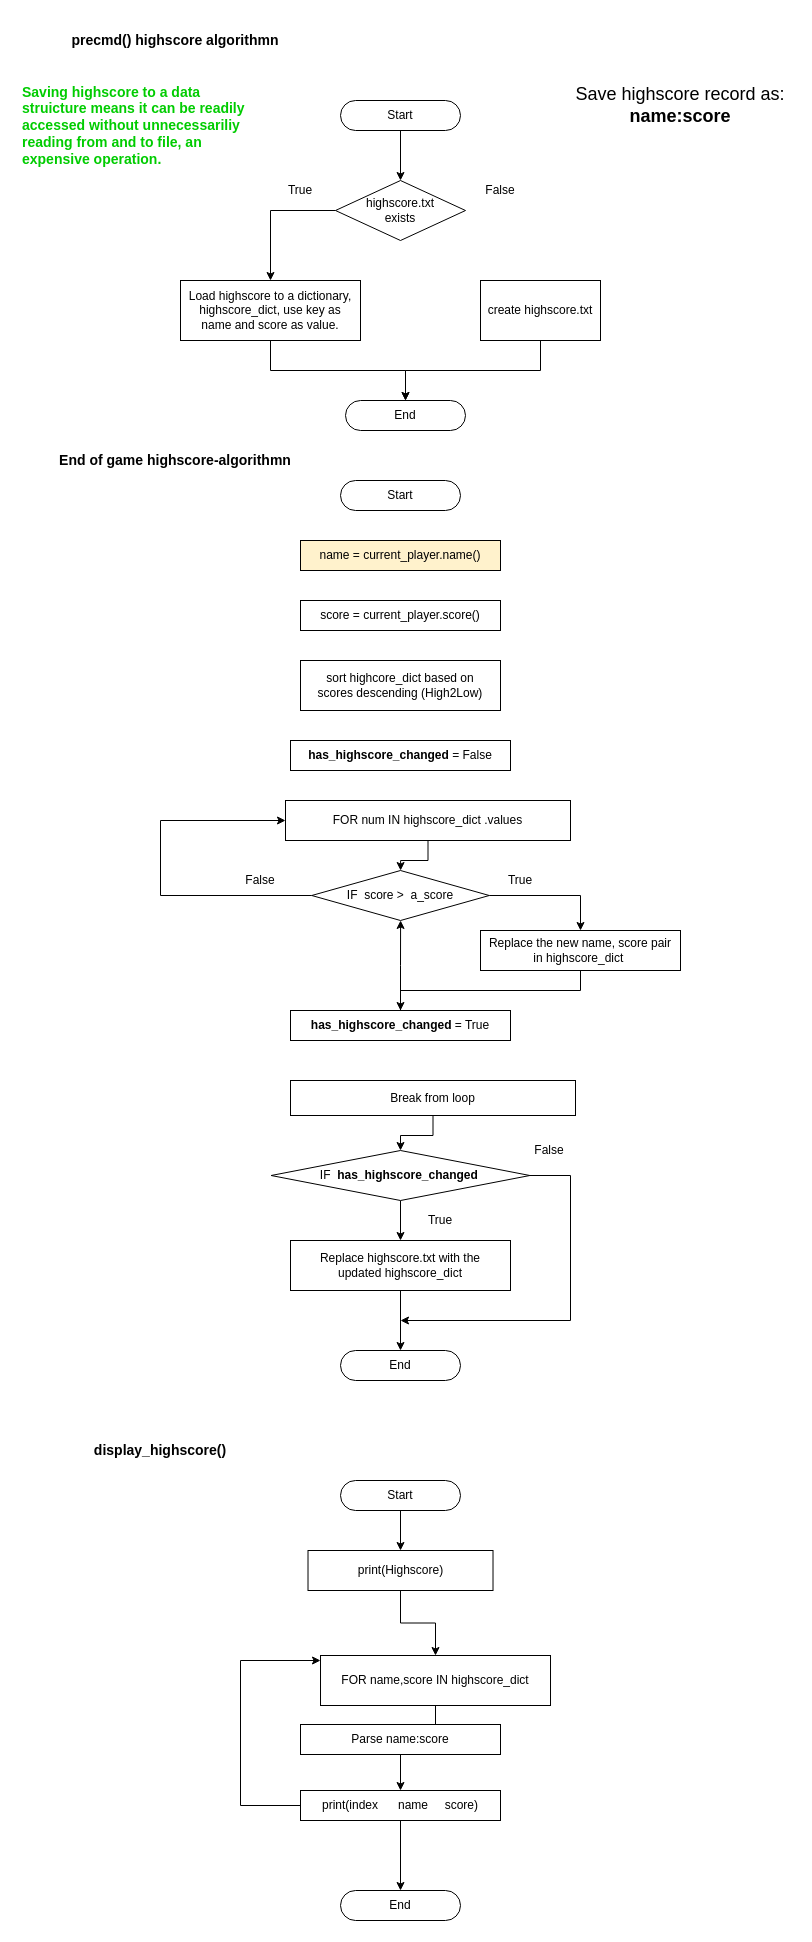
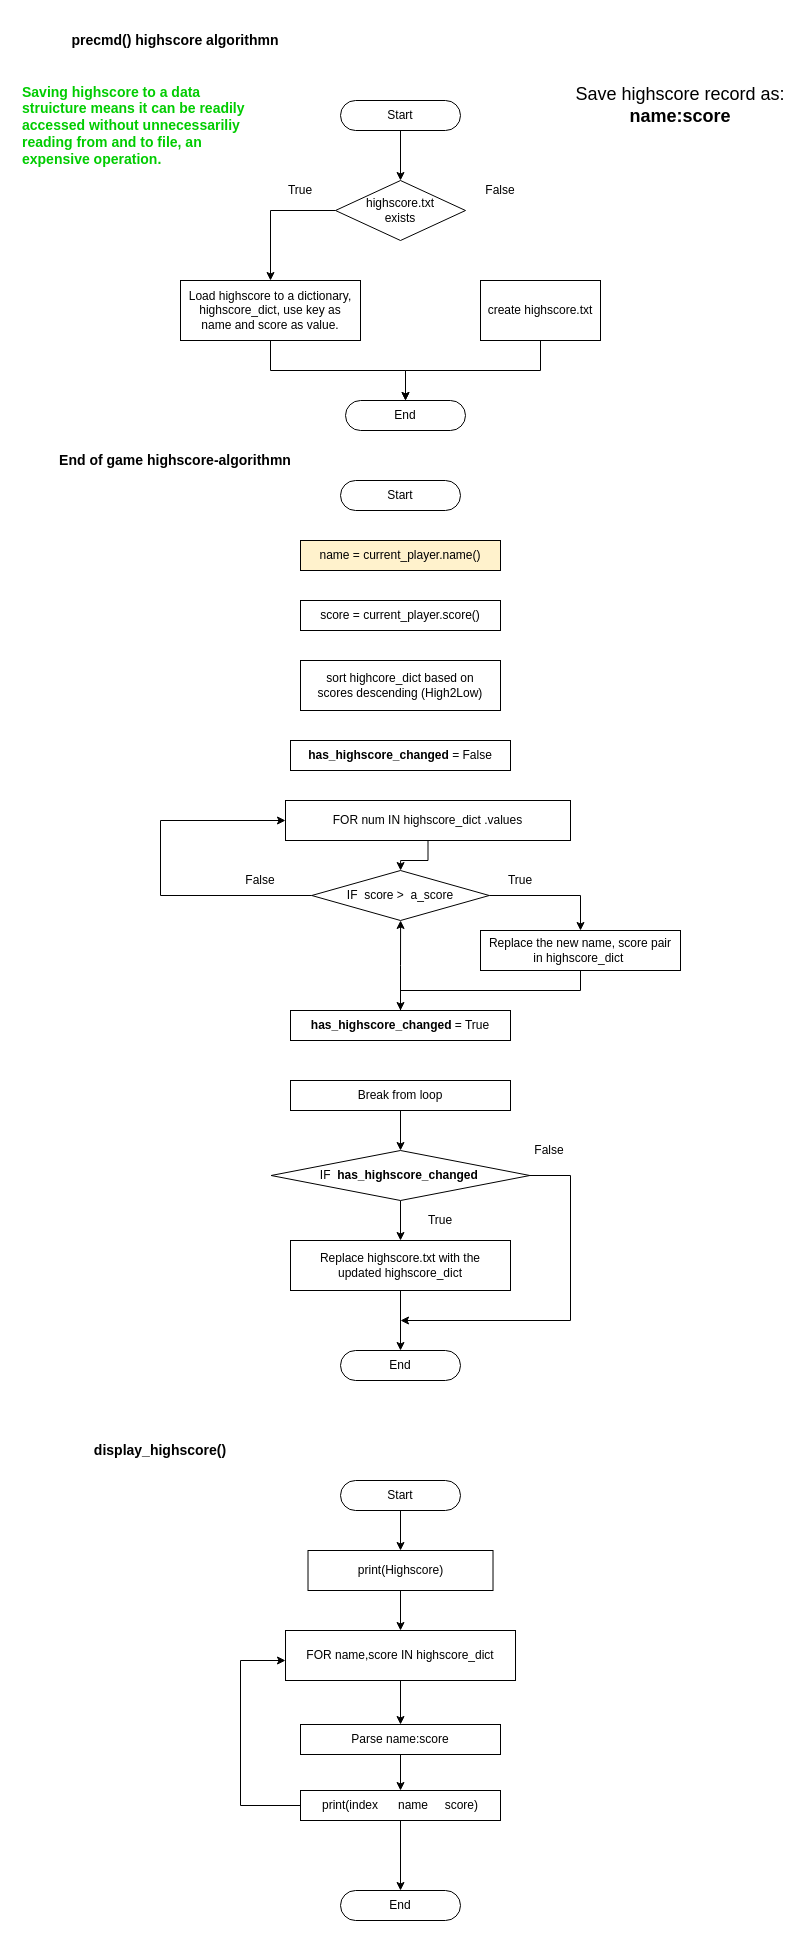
- <mxCell id="30" value="Break from loop" style="whiteSpace=wrap;html=1;rounded=0;" parent="1" vertex="1"><mxGeometry x="290" y="1080" width="285" height="35" as="geometry" /></mxCell>
+ <mxCell id="30" value="Break from loop" style="whiteSpace=wrap;html=1;rounded=0;" parent="1" vertex="1"><mxGeometry x="290" y="1080" width="220" height="30" as="geometry" /></mxCell>
- <mxCell id="47" value="FOR name,score IN highscore_dict" style="rounded=0;whiteSpace=wrap;html=1;" parent="1" vertex="1"><mxGeometry x="320.01" y="1655" width="230" height="50" as="geometry" /></mxCell>
+ <mxCell id="47" value="FOR name,score IN highscore_dict" style="rounded=0;whiteSpace=wrap;html=1;" parent="1" vertex="1"><mxGeometry x="285.01" y="1630" width="230" height="50" as="geometry" /></mxCell>
